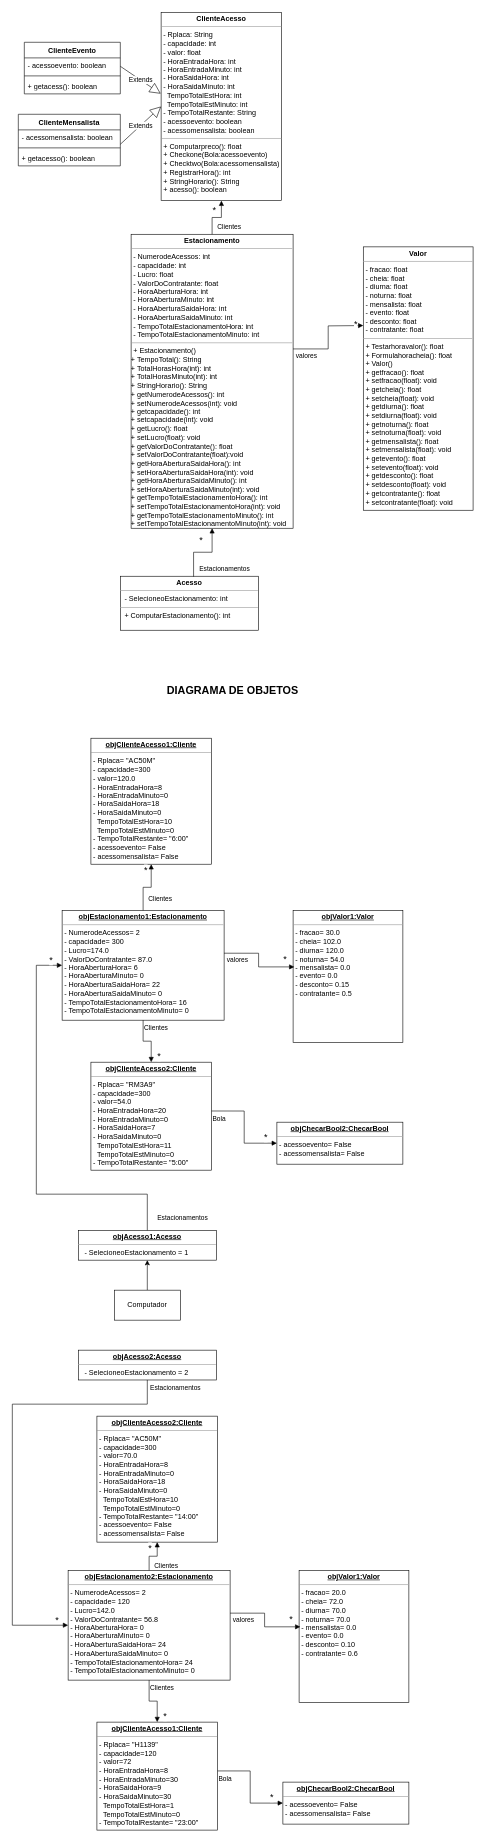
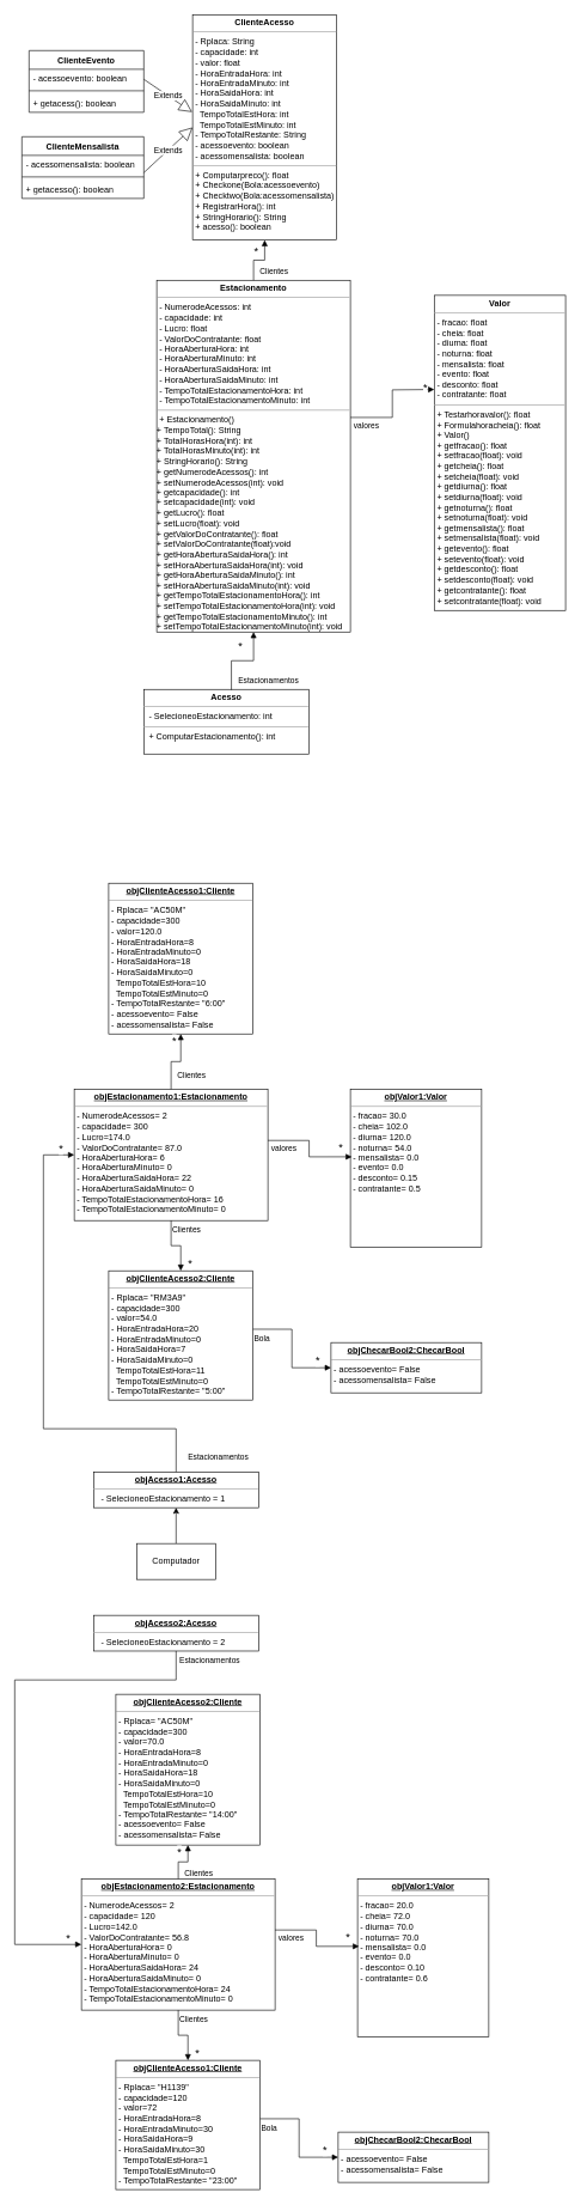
- <mxCell id="16" value="&lt;font style=&quot;font-size: 18px;&quot;&gt;&lt;b&gt;DIAGRAMA DE OBJETOS&lt;/b&gt;&lt;/font&gt;" style="text;html=1;align=center;verticalAlign=middle;resizable=0;points=[];autosize=1;strokeColor=none;fillColor=none;" parent="1" vertex="1"><mxGeometry x="267" y="1130" width="240" height="40" as="geometry" /></mxCell>
